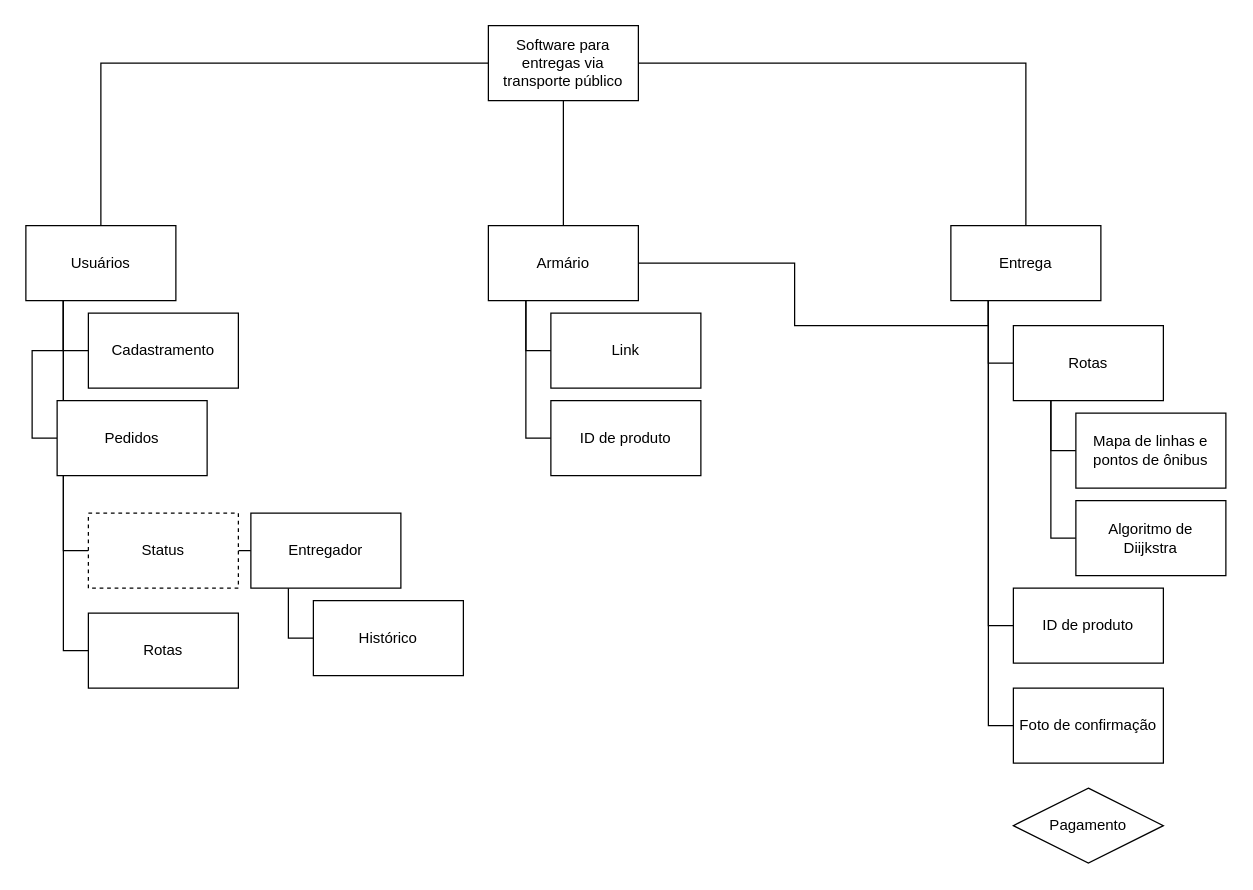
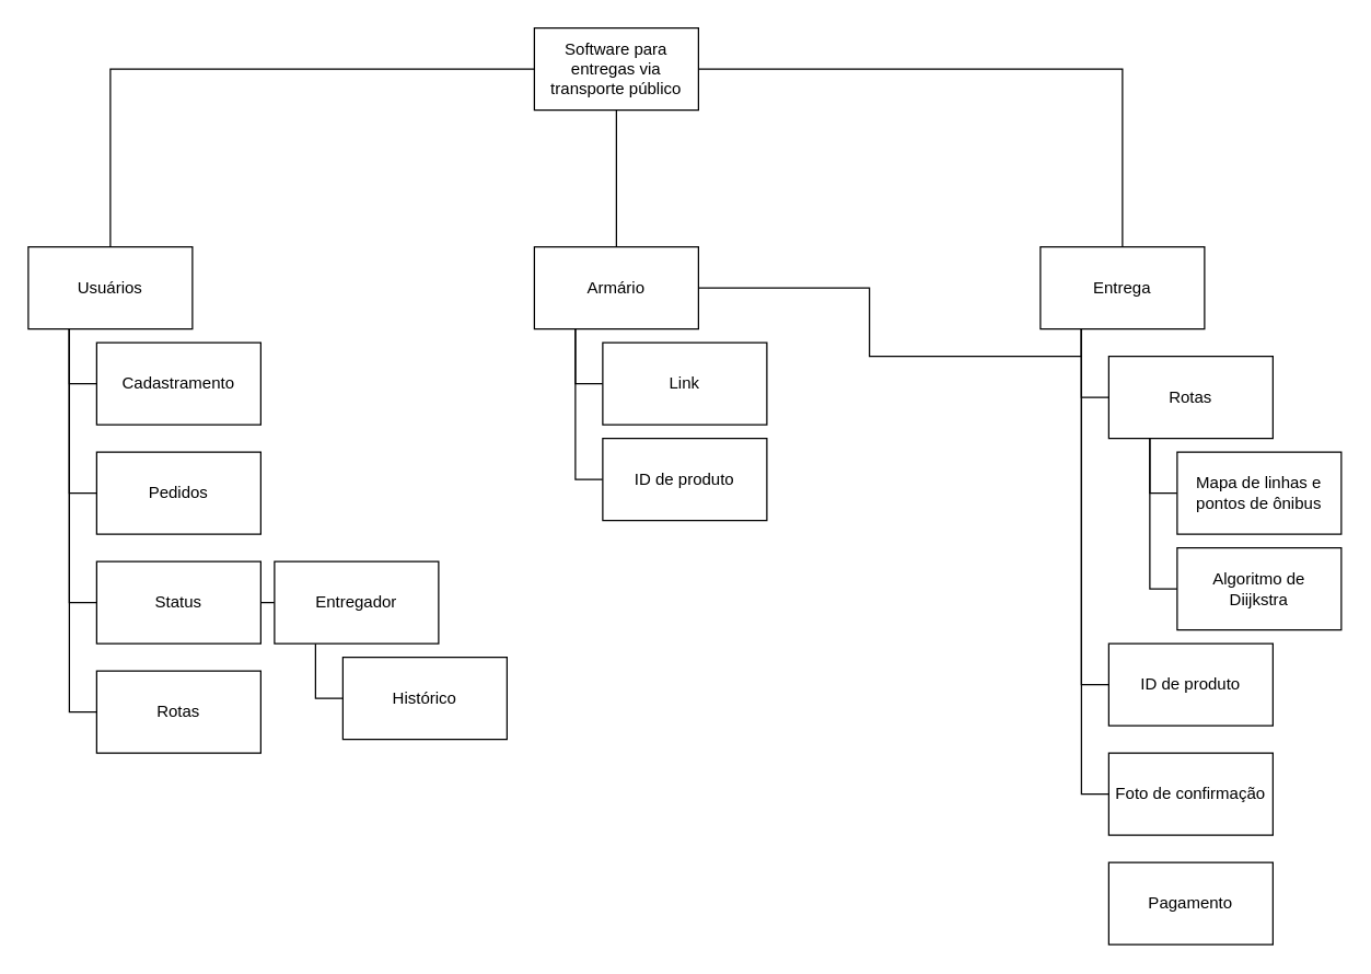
- <mxCell id="26" value="Pedidos" style="rounded=0;whiteSpace=wrap;html=1;" parent="1" vertex="1"><mxGeometry x="45" y="320" width="120" height="60" as="geometry" /></mxCell>
+ <mxCell id="26" value="Pedidos" style="rounded=0;whiteSpace=wrap;html=1;" parent="1" vertex="1"><mxGeometry x="70" y="330" width="120" height="60" as="geometry" /></mxCell>
- <mxCell id="13" value="Status" style="rounded=0;whiteSpace=wrap;html=1;dashed=1;" parent="1" vertex="1"><mxGeometry x="70" y="410" width="120" height="60" as="geometry" /></mxCell>
+ <mxCell id="13" value="Status" style="rounded=0;whiteSpace=wrap;html=1;" parent="1" vertex="1"><mxGeometry x="70" y="410" width="120" height="60" as="geometry" /></mxCell>
- <mxCell id="29" value="Pagamento" style="rhombus;whiteSpace=wrap;html=1;" parent="1" vertex="1"><mxGeometry x="810" y="630" width="120" height="60" as="geometry" /></mxCell>
+ <mxCell id="29" value="Pagamento" style="rounded=0;whiteSpace=wrap;html=1;" parent="1" vertex="1"><mxGeometry x="810" y="630" width="120" height="60" as="geometry" /></mxCell>
